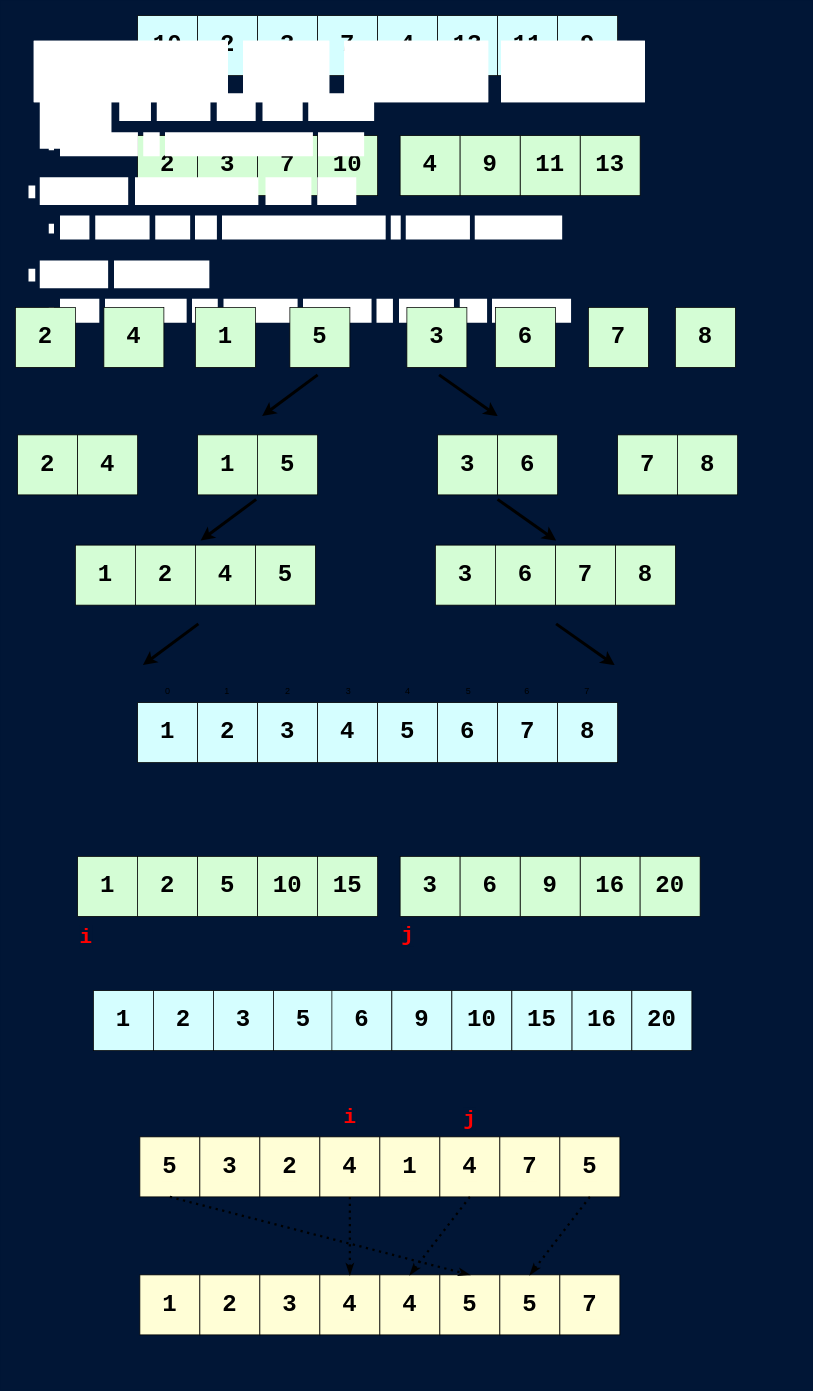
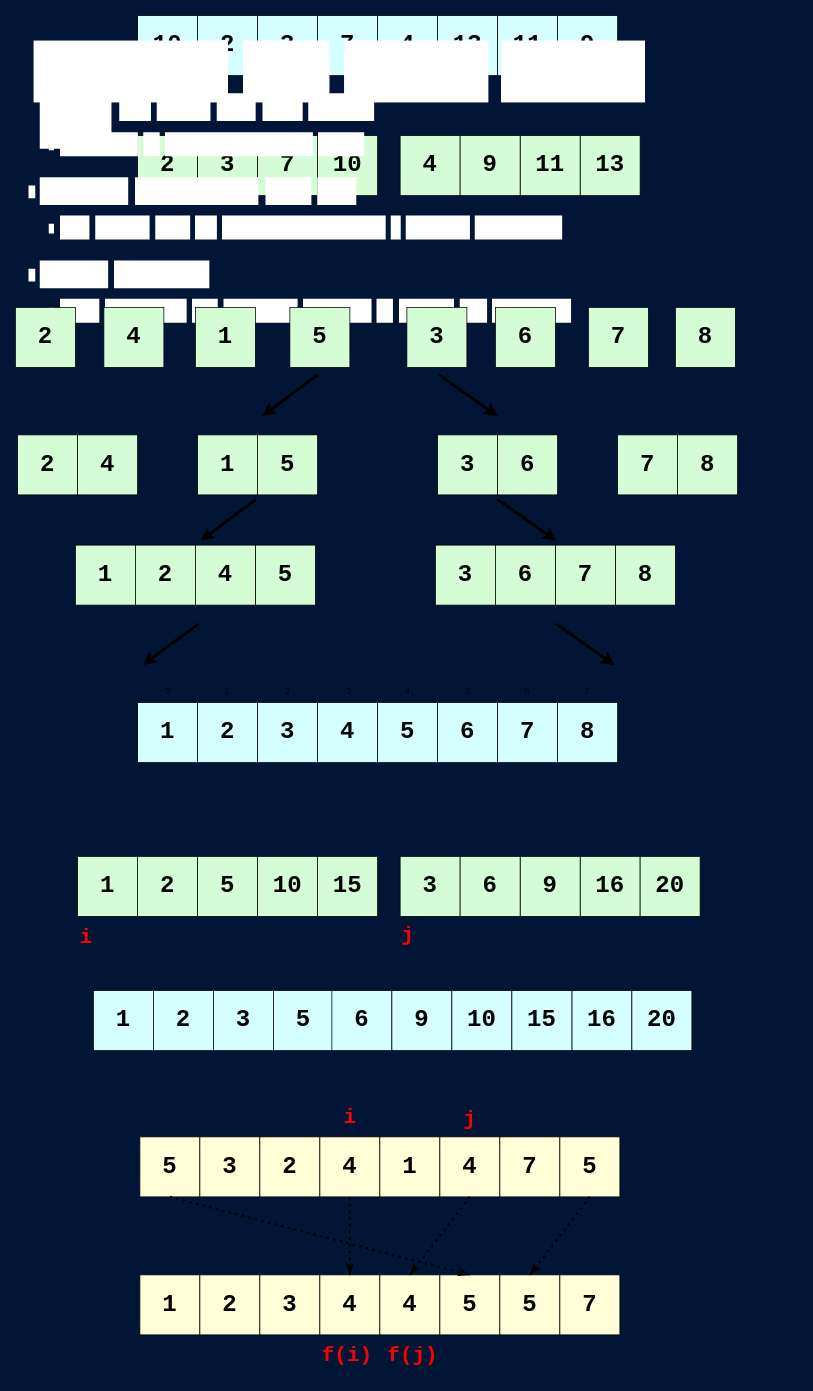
+ <mxCell id="98" value="&lt;b style=&quot;color: rgb(255 , 0 , 0) ; font-family: &amp;#34;courier new&amp;#34; ; font-size: 28px ; background-color: rgb(1 , 22 , 54)&quot;&gt;f(i)&lt;/b&gt;" style="text;html=1;strokeColor=none;fillColor=none;align=left;verticalAlign=middle;whiteSpace=wrap;rounded=0;" vertex="1" parent="1"><mxGeometry x="426.5" y="1779" width="79" height="53" as="geometry" /></mxCell>
+ <mxCell id="108" value="&lt;b style=&quot;color: rgb(255 , 0 , 0) ; font-family: &amp;#34;courier new&amp;#34; ; font-size: 28px ; font-style: normal ; letter-spacing: normal ; text-indent: 0px ; text-transform: none ; word-spacing: 0px ; background-color: rgb(1 , 22 , 54)&quot;&gt;f(j)&lt;/b&gt;" style="text;whiteSpace=wrap;html=1;fontSize=28;fontFamily=Courier New;fontColor=#FF0000;verticalAlign=middle;align=center;" vertex="1" parent="1"><mxGeometry x="510" y="1781.5" width="80" height="48" as="geometry" /></mxCell>
